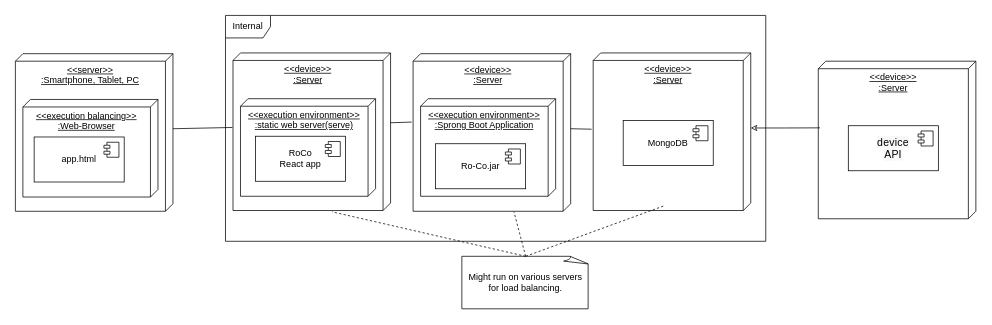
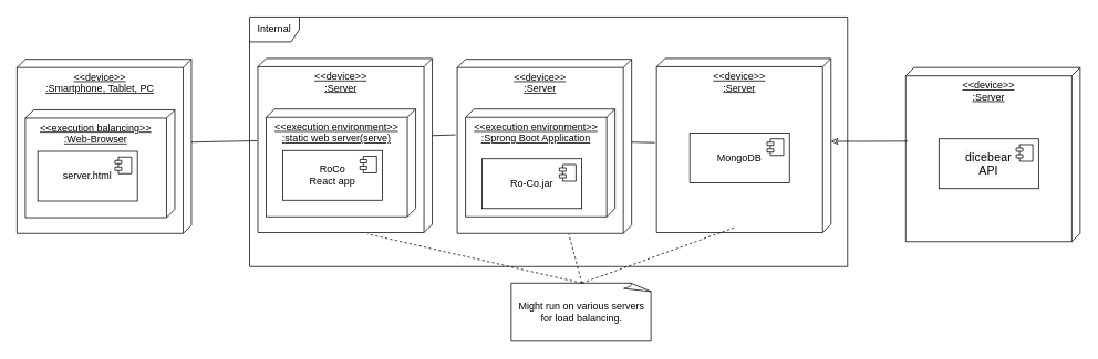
- <mxCell id="11" value="&amp;lt;&amp;lt;server&amp;gt;&amp;gt;&lt;br&gt;:Smartphone, Tablet, PC" style="verticalAlign=top;align=center;spacingTop=8;spacingLeft=2;spacingRight=12;shape=cube;size=10;direction=south;fontStyle=4;html=1;whiteSpace=wrap;" vertex="1" parent="1"><mxGeometry x="20" y="71" width="210" height="210" as="geometry" /></mxCell>
+ <mxCell id="11" value="&amp;lt;&amp;lt;device&amp;gt;&amp;gt;&lt;br&gt;:Smartphone, Tablet, PC" style="verticalAlign=top;align=center;spacingTop=8;spacingLeft=2;spacingRight=12;shape=cube;size=10;direction=south;fontStyle=4;html=1;whiteSpace=wrap;" vertex="1" parent="1"><mxGeometry x="20" y="71" width="210" height="210" as="geometry" /></mxCell>
- <mxCell id="26" value="&lt;div&gt;&lt;span style=&quot;font-size: 14px; letter-spacing: 0.286px; text-align: left; white-space: pre; background-color: rgb(247, 247, 247);&quot;&gt;&lt;font style=&quot;color: rgb(0, 0, 0);&quot; face=&quot;Helvetica&quot;&gt;device&lt;br&gt;API&lt;/font&gt;&lt;/span&gt;&lt;/div&gt;" style="html=1;dropTarget=0;whiteSpace=wrap;" vertex="1" parent="1"><mxGeometry x="1130" y="167" width="120" height="60" as="geometry" /></mxCell>
+ <mxCell id="26" value="&lt;div&gt;&lt;span style=&quot;font-size: 14px; letter-spacing: 0.286px; text-align: left; white-space: pre; background-color: rgb(247, 247, 247);&quot;&gt;&lt;font style=&quot;color: rgb(0, 0, 0);&quot; face=&quot;Helvetica&quot;&gt;dicebear&lt;br&gt;API&lt;/font&gt;&lt;/span&gt;&lt;/div&gt;" style="html=1;dropTarget=0;whiteSpace=wrap;" vertex="1" parent="1"><mxGeometry x="1130" y="167" width="120" height="60" as="geometry" /></mxCell>
- <mxCell id="13" value="app.html" style="html=1;dropTarget=0;whiteSpace=wrap;" vertex="1" parent="1"><mxGeometry x="45" y="182" width="120" height="60" as="geometry" /></mxCell>
+ <mxCell id="13" value="server.html" style="html=1;dropTarget=0;whiteSpace=wrap;" vertex="1" parent="1"><mxGeometry x="45" y="182" width="120" height="60" as="geometry" /></mxCell>
